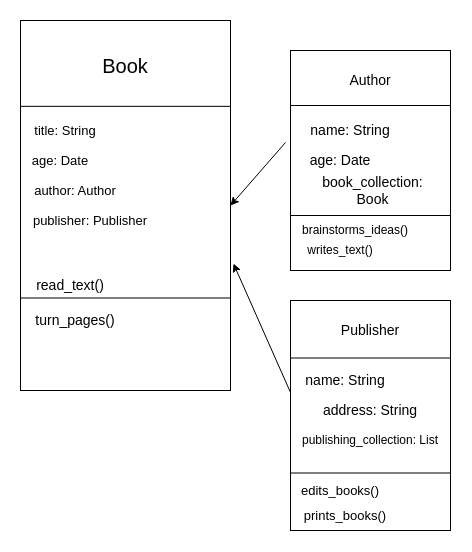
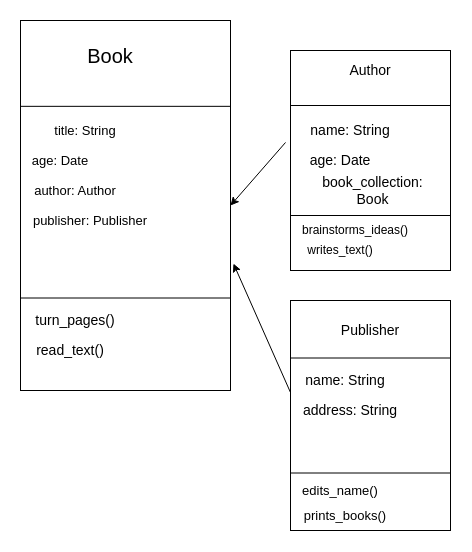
- <mxCell id="5" value="Book" style="text;html=1;strokeColor=none;fillColor=none;align=center;verticalAlign=middle;whiteSpace=wrap;rounded=0;fontSize=20;" parent="1" vertex="1"><mxGeometry x="90" y="50" width="70" height="30" as="geometry" /></mxCell>
+ <mxCell id="5" value="Book" style="text;html=1;strokeColor=none;fillColor=none;align=center;verticalAlign=middle;whiteSpace=wrap;rounded=0;fontSize=20;" parent="1" vertex="1"><mxGeometry x="75" y="40" width="70" height="30" as="geometry" /></mxCell>
- <mxCell id="15" value="Author" style="text;html=1;strokeColor=none;fillColor=none;align=center;verticalAlign=middle;whiteSpace=wrap;rounded=0;fontSize=14;" parent="1" vertex="1"><mxGeometry x="350" y="70" width="40" height="20" as="geometry" /></mxCell>
+ <mxCell id="15" value="Author" style="text;html=1;strokeColor=none;fillColor=none;align=center;verticalAlign=middle;whiteSpace=wrap;rounded=0;fontSize=14;" parent="1" vertex="1"><mxGeometry x="350" y="60" width="40" height="20" as="geometry" /></mxCell>
- <mxCell id="6" value="title: String" style="text;html=1;strokeColor=none;fillColor=none;align=center;verticalAlign=middle;whiteSpace=wrap;rounded=0;fontSize=13;" parent="1" vertex="1"><mxGeometry x="20" y="120" width="90" height="20" as="geometry" /></mxCell>
+ <mxCell id="6" value="title: String" style="text;html=1;strokeColor=none;fillColor=none;align=center;verticalAlign=middle;whiteSpace=wrap;rounded=0;fontSize=13;" parent="1" vertex="1"><mxGeometry x="40" y="120" width="90" height="20" as="geometry" /></mxCell>
- <mxCell id="26" value="read_text()" style="text;html=1;strokeColor=none;fillColor=none;align=center;verticalAlign=middle;whiteSpace=wrap;rounded=0;fontSize=14;" parent="1" vertex="1"><mxGeometry x="30" y="275" width="80" height="20" as="geometry" /></mxCell>
+ <mxCell id="26" value="read_text()" style="text;html=1;strokeColor=none;fillColor=none;align=center;verticalAlign=middle;whiteSpace=wrap;rounded=0;fontSize=14;" parent="1" vertex="1"><mxGeometry x="30" y="340" width="80" height="20" as="geometry" /></mxCell>
- <mxCell id="24" value="address: String" style="text;html=1;strokeColor=none;fillColor=none;align=center;verticalAlign=middle;whiteSpace=wrap;rounded=0;fontSize=14;" parent="1" vertex="1"><mxGeometry x="320" y="400" width="100" height="20" as="geometry" /></mxCell>
+ <mxCell id="24" value="address: String" style="text;html=1;strokeColor=none;fillColor=none;align=center;verticalAlign=middle;whiteSpace=wrap;rounded=0;fontSize=14;" parent="1" vertex="1"><mxGeometry x="300" y="400" width="100" height="20" as="geometry" /></mxCell>
- <mxCell id="30" value="publishing_collection: List" style="text;html=1;strokeColor=none;fillColor=none;align=center;verticalAlign=middle;whiteSpace=wrap;rounded=0;fontSize=12;" parent="1" vertex="1"><mxGeometry x="300" y="430" width="140" height="20" as="geometry" /></mxCell>
- <mxCell id="32" value="edits_books()" style="text;html=1;strokeColor=none;fillColor=none;align=center;verticalAlign=middle;whiteSpace=wrap;rounded=0;fontSize=13;" vertex="1" parent="1"><mxGeometry x="305" y="480" width="70" height="20" as="geometry" /></mxCell>
+ <mxCell id="32" value="edits_name()" style="text;html=1;strokeColor=none;fillColor=none;align=center;verticalAlign=middle;whiteSpace=wrap;rounded=0;fontSize=13;" vertex="1" parent="1"><mxGeometry x="305" y="480" width="70" height="20" as="geometry" /></mxCell>
